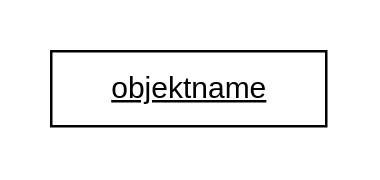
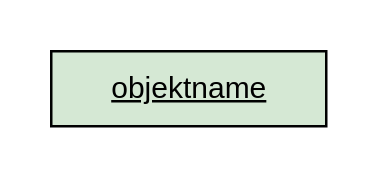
- <mxCell id="2" value="&lt;u&gt;objektname&lt;/u&gt;" style="html=1;" vertex="1" parent="1"><mxGeometry x="20" y="20" width="110" height="30" as="geometry" /></mxCell>
+ <mxCell id="2" value="&lt;u&gt;objektname&lt;/u&gt;" style="html=1;fillColor=#d5e8d4;" vertex="1" parent="1"><mxGeometry x="20" y="20" width="110" height="30" as="geometry" /></mxCell>
